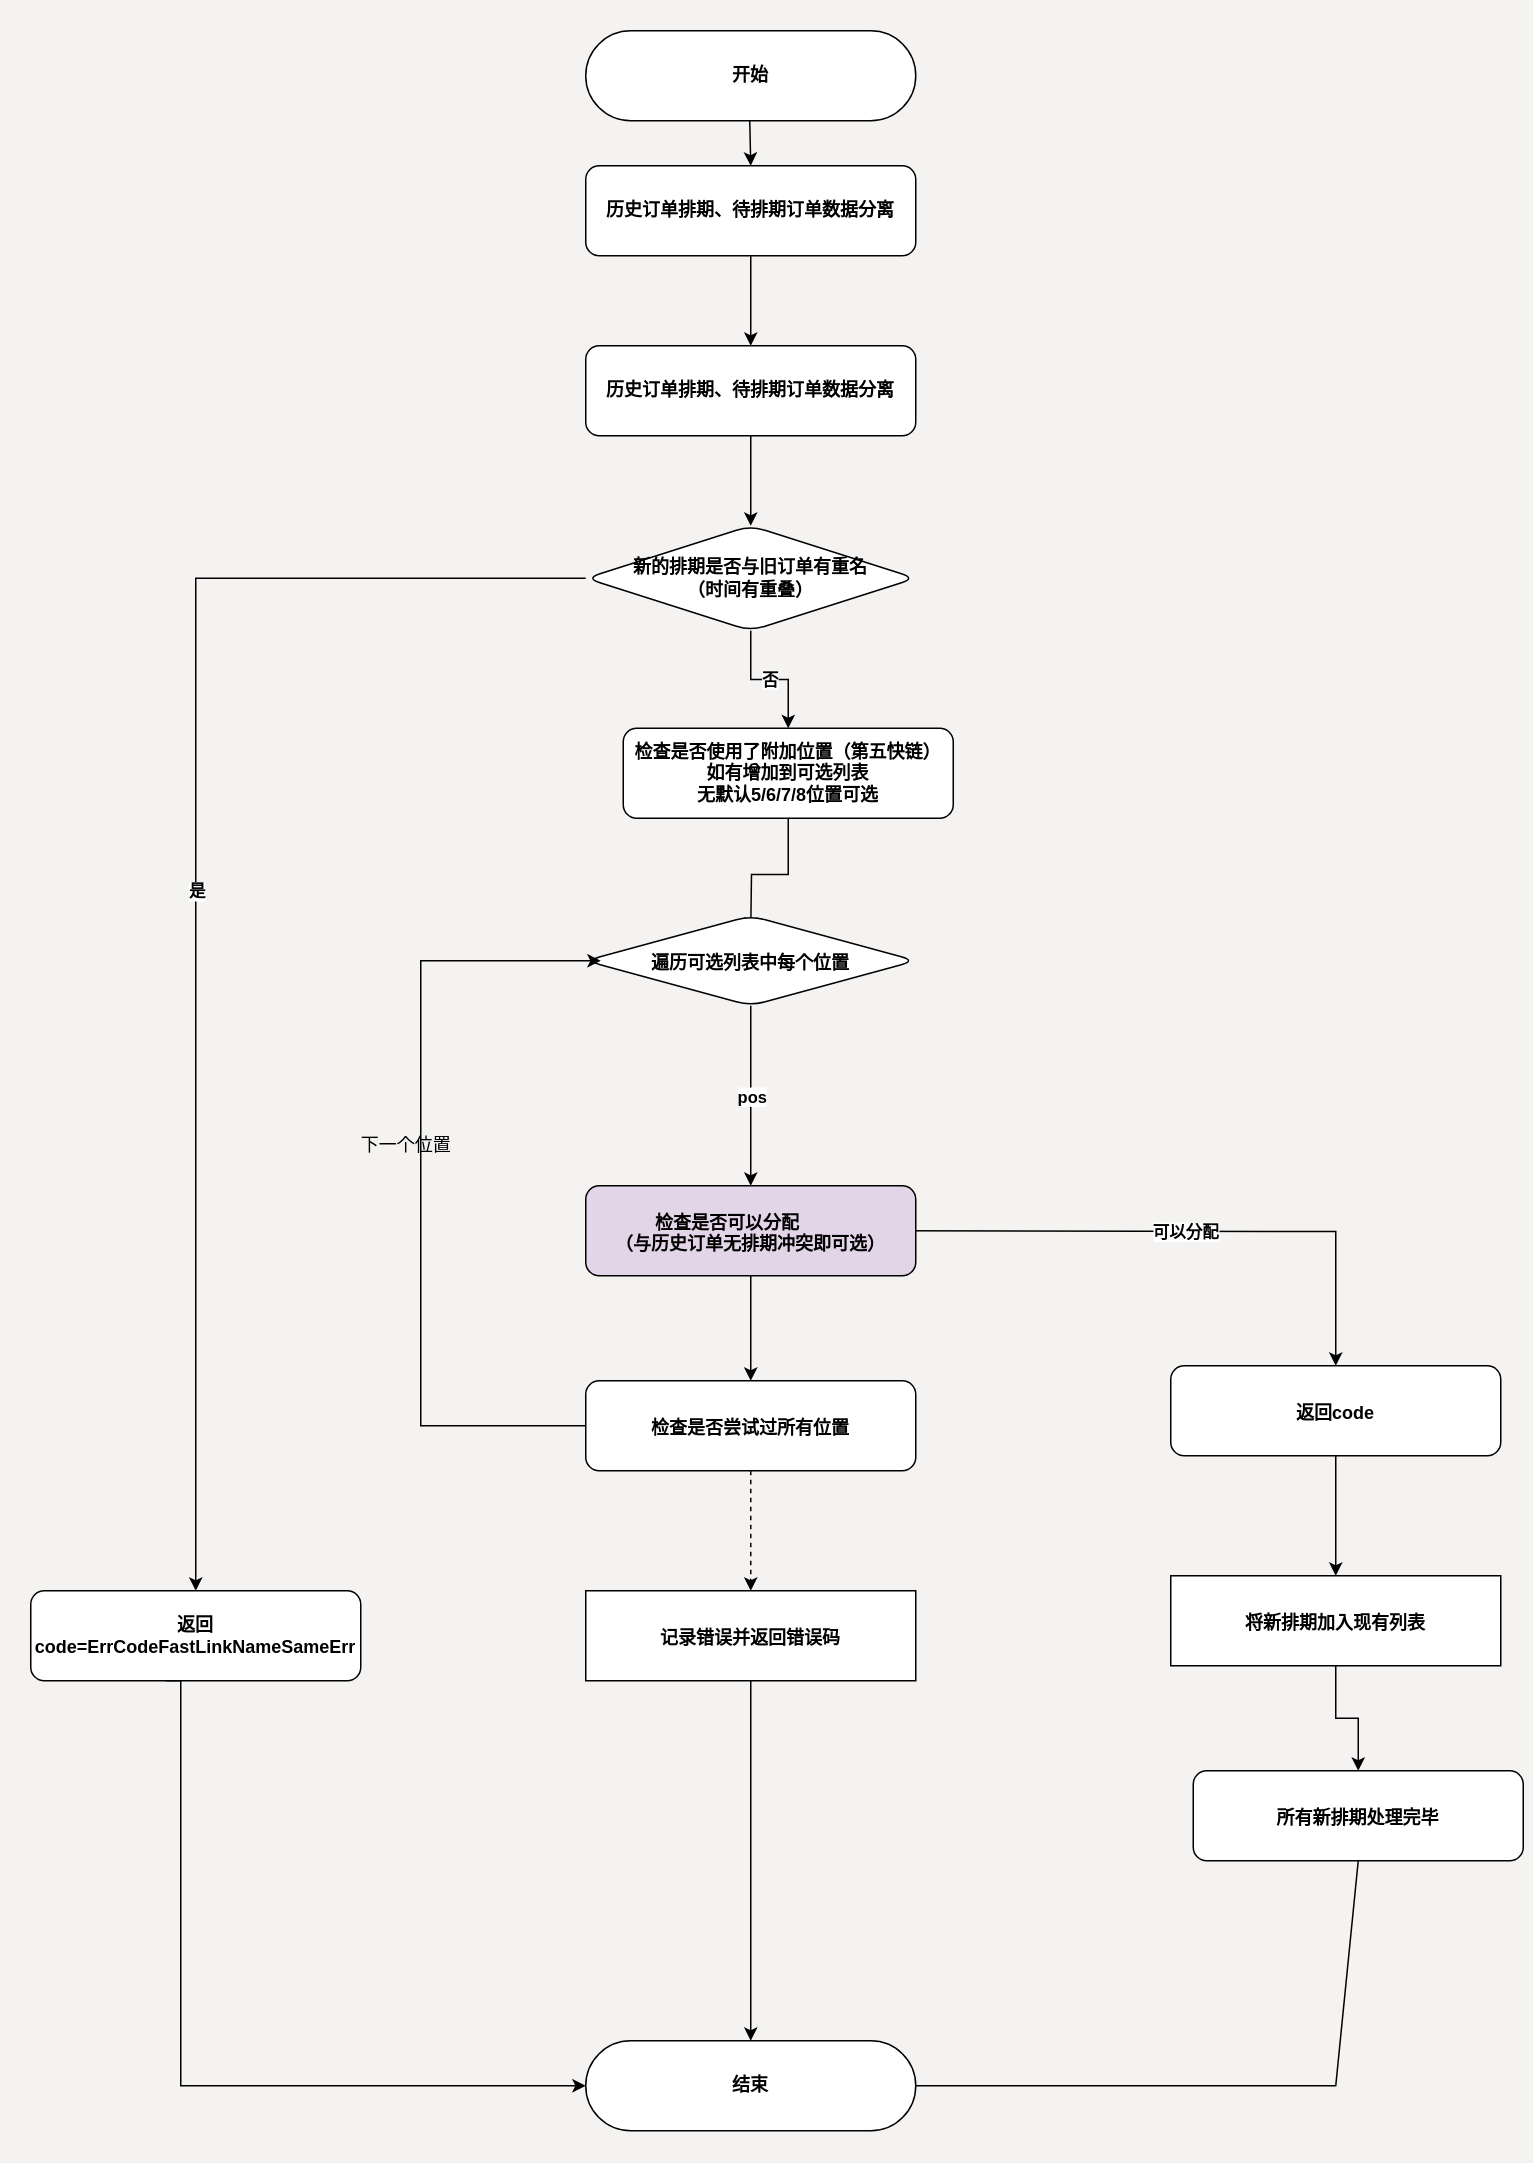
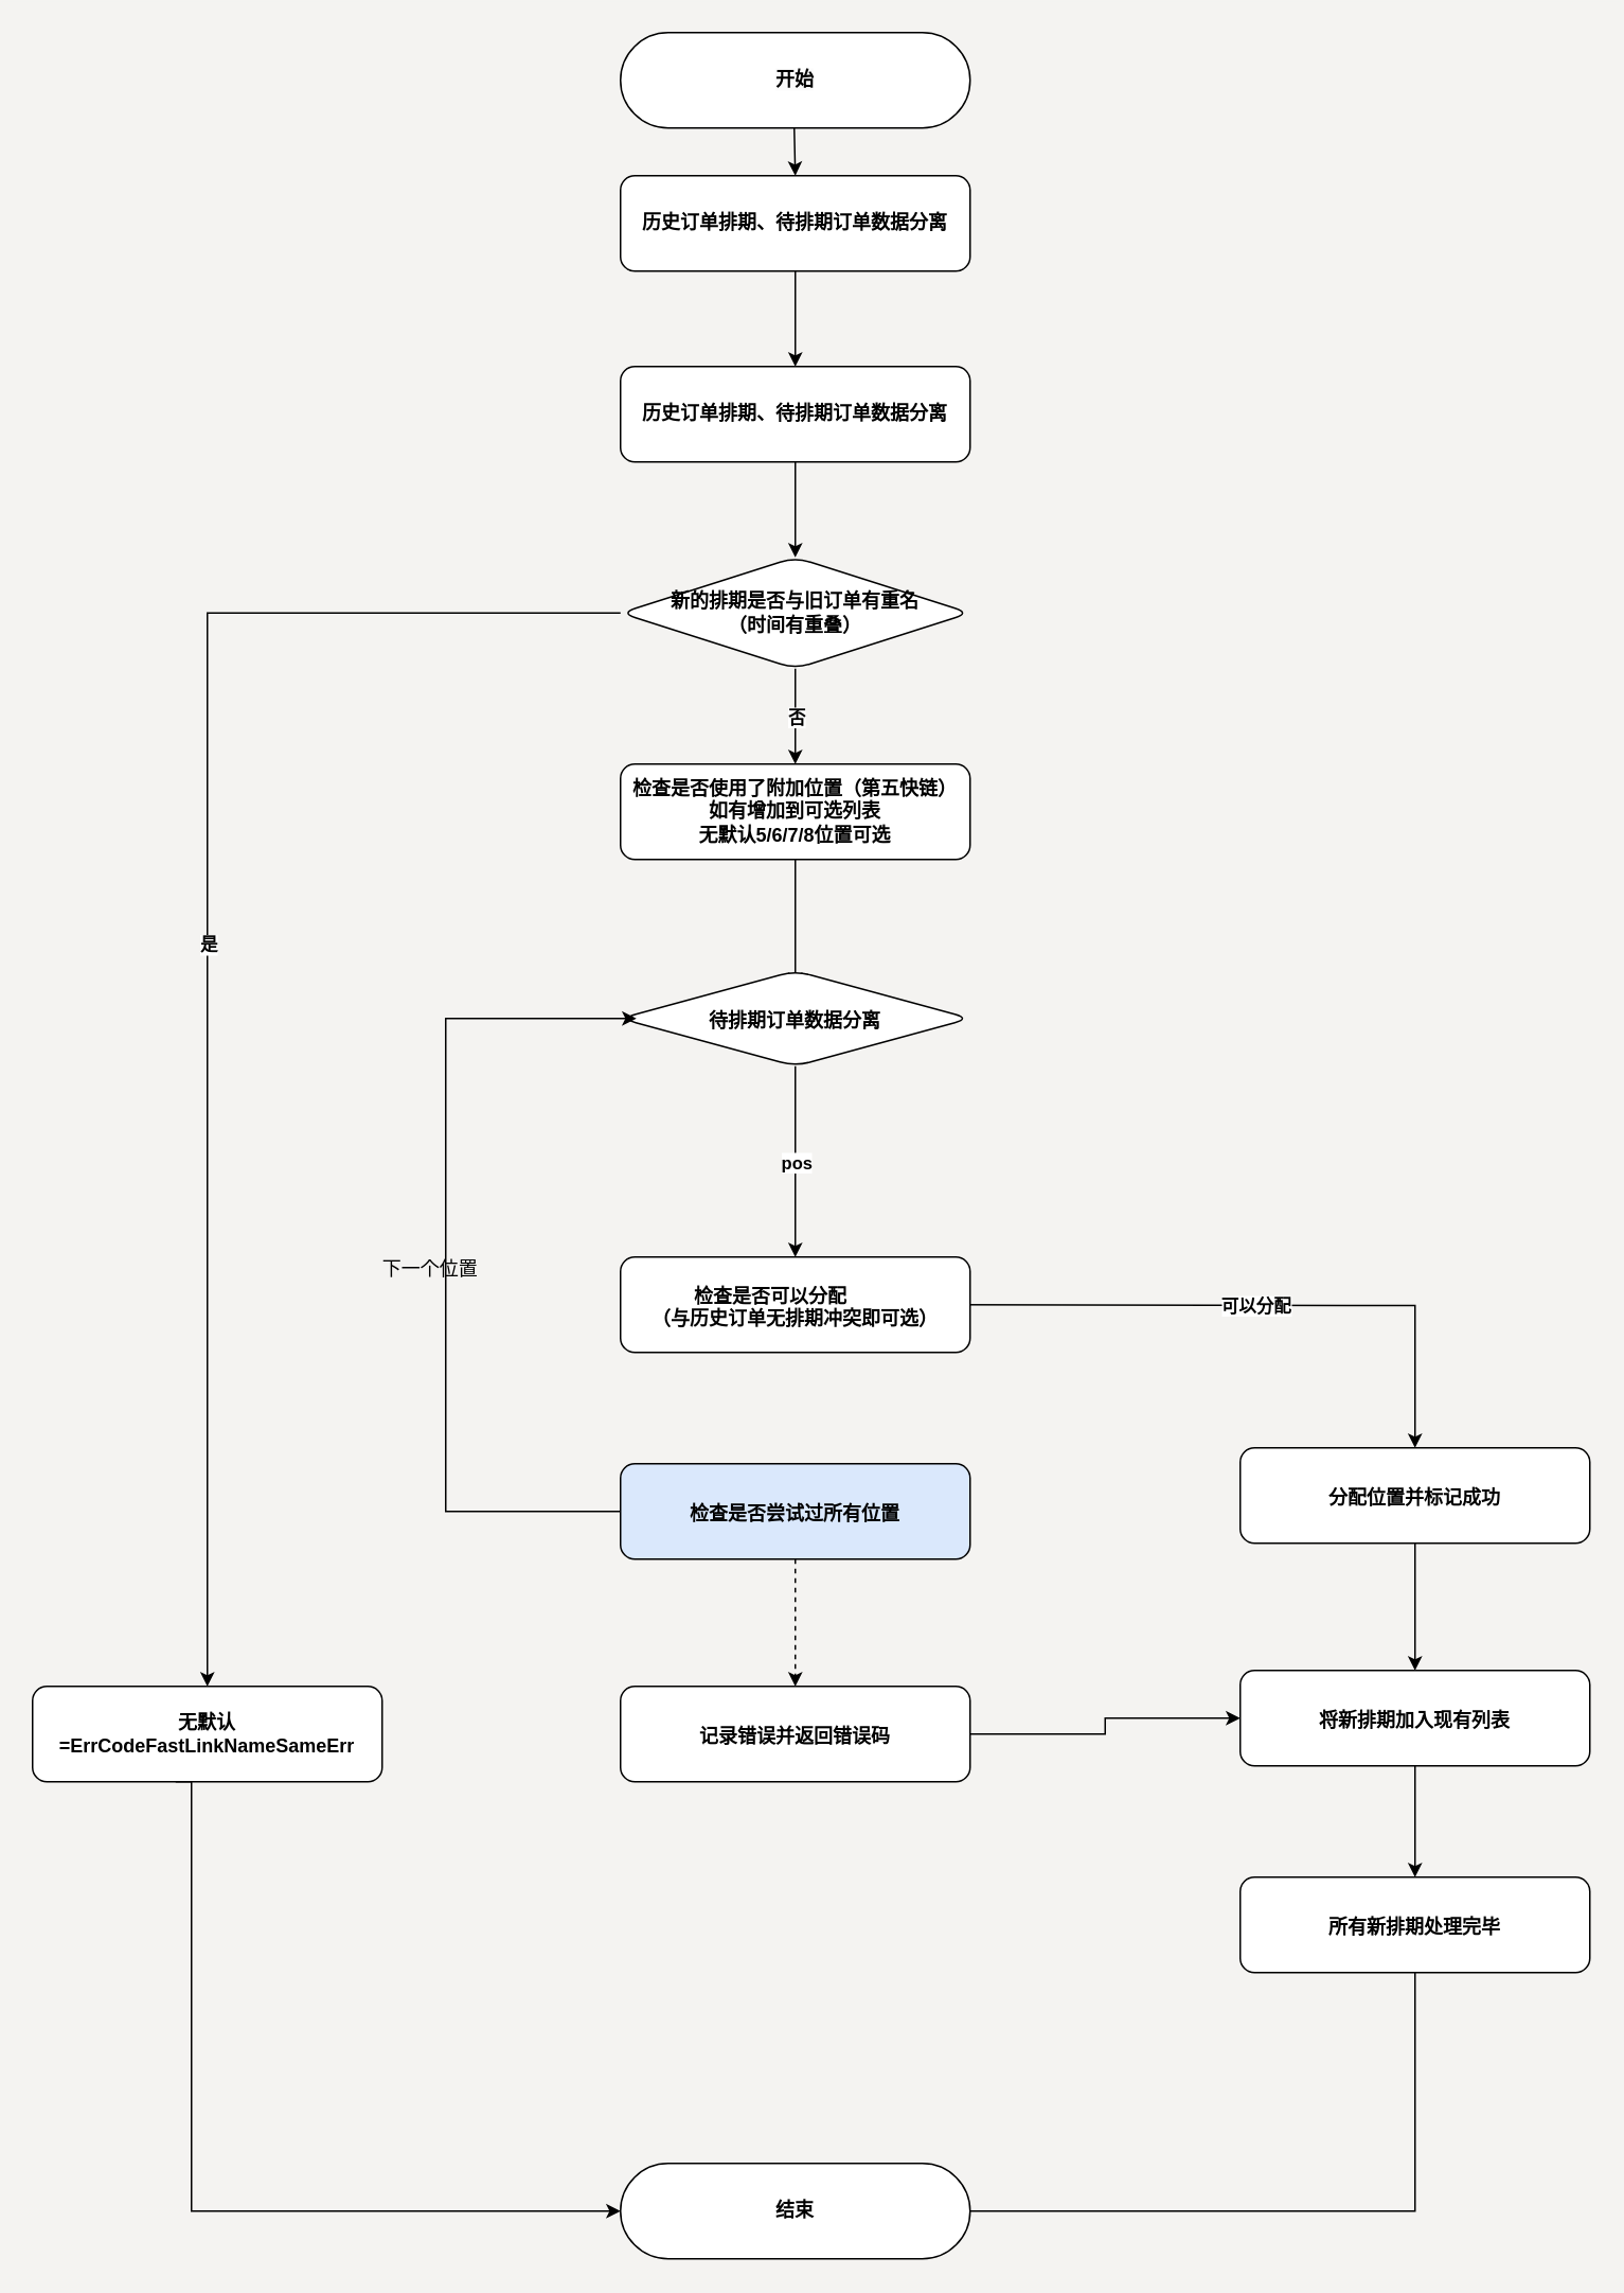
- <mxCell id="15" value="检查是否使用了附加位置（第五快链）&lt;div&gt;如有增加到可选列表&lt;/div&gt;&lt;div&gt;无默认5/6/7/8位置可选&lt;/div&gt;" style="whiteSpace=wrap;html=1;rounded=1;glass=0;strokeWidth=1;shadow=0;fixDash=1;snapToPoint=1;enumerate=0;comic=0;fontStyle=1" vertex="1" parent="1"><mxGeometry x="415" y="485" width="220" height="60" as="geometry" /></mxCell>
+ <mxCell id="15" value="检查是否使用了附加位置（第五快链）&lt;div&gt;如有增加到可选列表&lt;/div&gt;&lt;div&gt;无默认5/6/7/8位置可选&lt;/div&gt;" style="whiteSpace=wrap;html=1;rounded=1;glass=0;strokeWidth=1;shadow=0;fixDash=1;snapToPoint=1;enumerate=0;comic=0;fontStyle=1" vertex="1" parent="1"><mxGeometry x="390" y="480" width="220" height="60" as="geometry" /></mxCell>
- <mxCell id="24" value="&lt;p class=&quot;p1&quot; style=&quot;font-variant-numeric: normal; font-variant-east-asian: normal; font-variant-alternates: normal; font-size-adjust: none; font-kerning: auto; font-optical-sizing: auto; font-feature-settings: normal; font-variation-settings: normal; font-variant-position: normal; font-stretch: normal; line-height: normal; margin: 0px; text-align: start;&quot;&gt;&lt;span style=&quot;text-align: center;&quot;&gt;遍历可选列表中每个位置&lt;/span&gt;&lt;/p&gt;" style="rhombus;whiteSpace=wrap;html=1;rounded=1;glass=0;strokeWidth=1;shadow=0;fixDash=1;snapToPoint=1;enumerate=0;comic=0;fontStyle=1" vertex="1" parent="1"><mxGeometry x="390" y="610" width="220" height="60" as="geometry" /></mxCell>
+ <mxCell id="24" value="&lt;p class=&quot;p1&quot; style=&quot;font-variant-numeric: normal; font-variant-east-asian: normal; font-variant-alternates: normal; font-size-adjust: none; font-kerning: auto; font-optical-sizing: auto; font-feature-settings: normal; font-variation-settings: normal; font-variant-position: normal; font-stretch: normal; line-height: normal; margin: 0px; text-align: start;&quot;&gt;&lt;span style=&quot;text-align: center;&quot;&gt;待排期订单数据分离&lt;/span&gt;&lt;/p&gt;" style="rhombus;whiteSpace=wrap;html=1;rounded=1;glass=0;strokeWidth=1;shadow=0;fixDash=1;snapToPoint=1;enumerate=0;comic=0;fontStyle=1" vertex="1" parent="1"><mxGeometry x="390" y="610" width="220" height="60" as="geometry" /></mxCell>
- <mxCell id="36" value="下一个位置" style="text;html=1;align=center;verticalAlign=middle;resizable=0;points=[];autosize=1;strokeColor=none;fillColor=none;" vertex="1" parent="1"><mxGeometry x="230" y="748" width="80" height="30" as="geometry" /></mxCell>
+ <mxCell id="36" value="下一个位置" style="text;html=1;align=center;verticalAlign=middle;resizable=0;points=[];autosize=1;strokeColor=none;fillColor=none;" vertex="1" parent="1"><mxGeometry x="230" y="783" width="80" height="30" as="geometry" /></mxCell>
- <mxCell id="26" value="&lt;p class=&quot;p1&quot; style=&quot;font-variant-numeric: normal; font-variant-east-asian: normal; font-variant-alternates: normal; font-size-adjust: none; font-kerning: auto; font-optical-sizing: auto; font-feature-settings: normal; font-variation-settings: normal; font-variant-position: normal; font-stretch: normal; line-height: normal; margin: 0px; text-align: start;&quot;&gt;&lt;span style=&quot;white-space: pre;&quot;&gt;&#09;&lt;/span&gt;检查是否可以分配&lt;/p&gt;&lt;div&gt;（与历史订单无排期冲突即可选）&lt;/div&gt;" style="whiteSpace=wrap;html=1;rounded=1;glass=0;strokeWidth=1;shadow=0;fixDash=1;snapToPoint=1;enumerate=0;comic=0;fontStyle=1;fillColor=#e1d5e7;" vertex="1" parent="1"><mxGeometry x="390" y="790" width="220" height="60" as="geometry" /></mxCell>
+ <mxCell id="26" value="&lt;p class=&quot;p1&quot; style=&quot;font-variant-numeric: normal; font-variant-east-asian: normal; font-variant-alternates: normal; font-size-adjust: none; font-kerning: auto; font-optical-sizing: auto; font-feature-settings: normal; font-variation-settings: normal; font-variant-position: normal; font-stretch: normal; line-height: normal; margin: 0px; text-align: start;&quot;&gt;&lt;span style=&quot;white-space: pre;&quot;&gt;&#09;&lt;/span&gt;检查是否可以分配&lt;/p&gt;&lt;div&gt;（与历史订单无排期冲突即可选）&lt;/div&gt;" style="whiteSpace=wrap;html=1;rounded=1;glass=0;strokeWidth=1;shadow=0;fixDash=1;snapToPoint=1;enumerate=0;comic=0;fontStyle=1" vertex="1" parent="1"><mxGeometry x="390" y="790" width="220" height="60" as="geometry" /></mxCell>
- <mxCell id="25" value="" style="edgeStyle=orthogonalEdgeStyle;rounded=0;orthogonalLoop=1;jettySize=auto;html=1;entryDx=0;entryDy=0;entryPerimeter=0;fixDash=1;snapToPoint=1;enumerate=0;comic=0;fontStyle=1" edge="1" parent="1" source="26" target="21"><mxGeometry relative="1" as="geometry"><mxPoint x="500" y="960" as="targetPoint" /></mxGeometry></mxCell>
- <mxCell id="19" value="&lt;p class=&quot;p1&quot; style=&quot;margin: 0px; font-variant-numeric: normal; font-variant-east-asian: normal; font-variant-alternates: normal; font-size-adjust: none; font-kerning: auto; font-optical-sizing: auto; font-feature-settings: normal; font-variation-settings: normal; font-variant-position: normal; font-stretch: normal; line-height: normal; text-align: start;&quot;&gt;返回code&lt;/p&gt;" style="whiteSpace=wrap;html=1;rounded=1;glass=0;strokeWidth=1;shadow=0;fixDash=1;snapToPoint=1;enumerate=0;comic=0;fontStyle=1" vertex="1" parent="1"><mxGeometry x="780" y="910" width="220" height="60" as="geometry" /></mxCell>
+ <mxCell id="19" value="&lt;p class=&quot;p1&quot; style=&quot;margin: 0px; font-variant-numeric: normal; font-variant-east-asian: normal; font-variant-alternates: normal; font-size-adjust: none; font-kerning: auto; font-optical-sizing: auto; font-feature-settings: normal; font-variation-settings: normal; font-variant-position: normal; font-stretch: normal; line-height: normal; text-align: start;&quot;&gt;分配位置并标记成功&lt;/p&gt;" style="whiteSpace=wrap;html=1;rounded=1;glass=0;strokeWidth=1;shadow=0;fixDash=1;snapToPoint=1;enumerate=0;comic=0;fontStyle=1" vertex="1" parent="1"><mxGeometry x="780" y="910" width="220" height="60" as="geometry" /></mxCell>
- <mxCell id="21" value="&lt;p class=&quot;p1&quot; style=&quot;margin: 0px; font-variant-numeric: normal; font-variant-east-asian: normal; font-variant-alternates: normal; font-size-adjust: none; font-kerning: auto; font-optical-sizing: auto; font-feature-settings: normal; font-variation-settings: normal; font-variant-position: normal; font-stretch: normal; line-height: normal; text-align: start;&quot;&gt;检查是否尝试过所有位置&lt;/p&gt;" style="whiteSpace=wrap;html=1;rounded=1;glass=0;strokeWidth=1;shadow=0;fixDash=1;snapToPoint=1;enumerate=0;comic=0;fontStyle=1" vertex="1" parent="1"><mxGeometry x="390" y="920" width="220" height="60" as="geometry" /></mxCell>
+ <mxCell id="21" value="&lt;p class=&quot;p1&quot; style=&quot;margin: 0px; font-variant-numeric: normal; font-variant-east-asian: normal; font-variant-alternates: normal; font-size-adjust: none; font-kerning: auto; font-optical-sizing: auto; font-feature-settings: normal; font-variation-settings: normal; font-variant-position: normal; font-stretch: normal; line-height: normal; text-align: start;&quot;&gt;检查是否尝试过所有位置&lt;/p&gt;" style="whiteSpace=wrap;html=1;rounded=1;glass=0;strokeWidth=1;shadow=0;fixDash=1;snapToPoint=1;enumerate=0;comic=0;fontStyle=1;fillColor=#dae8fc;" vertex="1" parent="1"><mxGeometry x="390" y="920" width="220" height="60" as="geometry" /></mxCell>
- <mxCell id="28" value="&lt;p class=&quot;p1&quot; style=&quot;margin: 0px; font-variant-numeric: normal; font-variant-east-asian: normal; font-variant-alternates: normal; font-size-adjust: none; font-kerning: auto; font-optical-sizing: auto; font-feature-settings: normal; font-variation-settings: normal; font-variant-position: normal; font-stretch: normal; line-height: normal; text-align: start;&quot;&gt;将新排期加入现有列表&lt;/p&gt;" style="whiteSpace=wrap;html=1;glass=0;strokeWidth=1;shadow=0;fixDash=1;snapToPoint=1;enumerate=0;comic=0;fontStyle=1;rounded=0;" vertex="1" parent="1"><mxGeometry x="780" y="1050" width="220" height="60" as="geometry" /></mxCell>
+ <mxCell id="28" value="&lt;p class=&quot;p1&quot; style=&quot;margin: 0px; font-variant-numeric: normal; font-variant-east-asian: normal; font-variant-alternates: normal; font-size-adjust: none; font-kerning: auto; font-optical-sizing: auto; font-feature-settings: normal; font-variation-settings: normal; font-variant-position: normal; font-stretch: normal; line-height: normal; text-align: start;&quot;&gt;将新排期加入现有列表&lt;/p&gt;" style="whiteSpace=wrap;html=1;rounded=1;glass=0;strokeWidth=1;shadow=0;fixDash=1;snapToPoint=1;enumerate=0;comic=0;fontStyle=1" vertex="1" parent="1"><mxGeometry x="780" y="1050" width="220" height="60" as="geometry" /></mxCell>
- <mxCell id="13" value="返回code=ErrCodeFastLinkNameSameErr" style="whiteSpace=wrap;html=1;rounded=1;glass=0;strokeWidth=1;shadow=0;fixDash=1;snapToPoint=1;enumerate=0;comic=0;fontStyle=1" vertex="1" parent="1"><mxGeometry x="20" y="1060" width="220" height="60" as="geometry" /></mxCell>
+ <mxCell id="13" value="无默认=ErrCodeFastLinkNameSameErr" style="whiteSpace=wrap;html=1;rounded=1;glass=0;strokeWidth=1;shadow=0;fixDash=1;snapToPoint=1;enumerate=0;comic=0;fontStyle=1" vertex="1" parent="1"><mxGeometry x="20" y="1060" width="220" height="60" as="geometry" /></mxCell>
- <mxCell id="33" value="&lt;p class=&quot;p1&quot; style=&quot;margin: 0px; font-variant-numeric: normal; font-variant-east-asian: normal; font-variant-alternates: normal; font-size-adjust: none; font-kerning: auto; font-optical-sizing: auto; font-feature-settings: normal; font-variation-settings: normal; font-variant-position: normal; font-stretch: normal; line-height: normal; text-align: start;&quot;&gt;记录错误并返回错误码&lt;/p&gt;" style="whiteSpace=wrap;html=1;glass=0;strokeWidth=1;shadow=0;fixDash=1;snapToPoint=1;enumerate=0;comic=0;fontStyle=1;rounded=0;" vertex="1" parent="1"><mxGeometry x="390" y="1060" width="220" height="60" as="geometry" /></mxCell>
+ <mxCell id="33" value="&lt;p class=&quot;p1&quot; style=&quot;margin: 0px; font-variant-numeric: normal; font-variant-east-asian: normal; font-variant-alternates: normal; font-size-adjust: none; font-kerning: auto; font-optical-sizing: auto; font-feature-settings: normal; font-variation-settings: normal; font-variant-position: normal; font-stretch: normal; line-height: normal; text-align: start;&quot;&gt;记录错误并返回错误码&lt;/p&gt;" style="whiteSpace=wrap;html=1;rounded=1;glass=0;strokeWidth=1;shadow=0;fixDash=1;snapToPoint=1;enumerate=0;comic=0;fontStyle=1" vertex="1" parent="1"><mxGeometry x="390" y="1060" width="220" height="60" as="geometry" /></mxCell>
- <mxCell id="30" value="&lt;p class=&quot;p1&quot; style=&quot;margin: 0px; font-variant-numeric: normal; font-variant-east-asian: normal; font-variant-alternates: normal; font-size-adjust: none; font-kerning: auto; font-optical-sizing: auto; font-feature-settings: normal; font-variation-settings: normal; font-variant-position: normal; font-stretch: normal; line-height: normal; text-align: start;&quot;&gt;所有新排期处理完毕&lt;/p&gt;" style="whiteSpace=wrap;html=1;rounded=1;glass=0;strokeWidth=1;shadow=0;fixDash=1;snapToPoint=1;enumerate=0;comic=0;fontStyle=1" vertex="1" parent="1"><mxGeometry x="795" y="1180" width="220" height="60" as="geometry" /></mxCell>
+ <mxCell id="30" value="&lt;p class=&quot;p1&quot; style=&quot;margin: 0px; font-variant-numeric: normal; font-variant-east-asian: normal; font-variant-alternates: normal; font-size-adjust: none; font-kerning: auto; font-optical-sizing: auto; font-feature-settings: normal; font-variation-settings: normal; font-variant-position: normal; font-stretch: normal; line-height: normal; text-align: start;&quot;&gt;所有新排期处理完毕&lt;/p&gt;" style="whiteSpace=wrap;html=1;rounded=1;glass=0;strokeWidth=1;shadow=0;fixDash=1;snapToPoint=1;enumerate=0;comic=0;fontStyle=1" vertex="1" parent="1"><mxGeometry x="780" y="1180" width="220" height="60" as="geometry" /></mxCell>
- <mxCell id="32" value="" style="edgeStyle=orthogonalEdgeStyle;rounded=0;orthogonalLoop=1;jettySize=auto;html=1;entryDx=0;entryDy=-30.0;entryPerimeter=0;fixDash=1;snapToPoint=1;enumerate=0;comic=0;fontStyle=1" edge="1" parent="1" source="33" target="31"><mxGeometry relative="1" as="geometry"><mxPoint x="483" y="1350" as="targetPoint" /></mxGeometry></mxCell>
+ <mxCell id="32" value="" style="edgeStyle=orthogonalEdgeStyle;rounded=0;orthogonalLoop=1;jettySize=auto;html=1;fixDash=1;snapToPoint=1;enumerate=0;comic=0;fontStyle=1;" edge="1" parent="1" source="33" target="28"><mxGeometry relative="1" as="geometry"><mxPoint x="483" y="1350" as="targetPoint" /></mxGeometry></mxCell>
